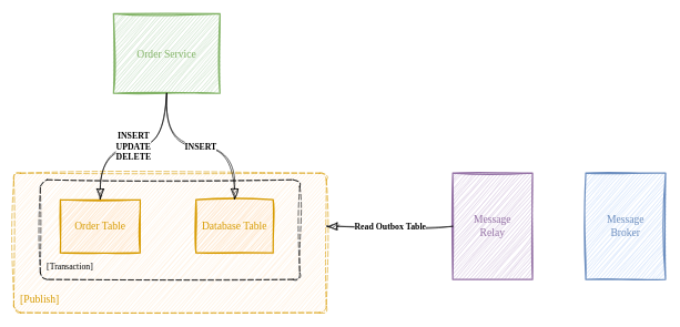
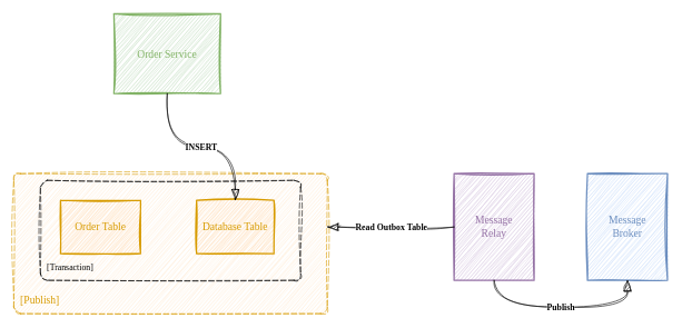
- <mxCell id="9" value="&lt;div style=&quot;text-align: left; font-size: 13px;&quot;&gt;&lt;div style=&quot;text-align: center; font-size: 13px;&quot;&gt;&lt;b style=&quot;font-size: 13px;&quot;&gt;INSERT&#10;UPDATE&#10;DELETE&lt;/b&gt;&lt;/div&gt;&lt;/div&gt;" style="endArrow=blockThin;html=1;fontSize=13;fontColor=#000000;strokeWidth=1;endFill=1;strokeColor=#000000;elbow=vertical;metaEdit=1;endSize=14;startSize=14;jumpStyle=arc;jumpSize=16;rounded=0;edgeStyle=orthogonalEdgeStyle;sketch=1;hachureGap=4;jiggle=2;curveFitting=1;fontFamily=Architects Daughter;fontSource=https%3A%2F%2Ffonts.googleapis.com%2Fcss%3Ffamily%3DArchitects%2BDaughter;exitX=0.5;exitY=1;exitDx=0;exitDy=0;entryX=0.5;entryY=0;entryDx=0;entryDy=0;curved=1;" parent="1" source="3" target="8" edge="1"><mxGeometry width="240" relative="1" as="geometry"><mxPoint x="290" y="500" as="sourcePoint" /><mxPoint x="530" y="500" as="targetPoint" /><mxPoint as="offset" /></mxGeometry></mxCell>
+ <mxCell id="6" value="&lt;div style=&quot;text-align: left; font-size: 13px;&quot;&gt;&lt;div style=&quot;text-align: center; font-size: 13px;&quot;&gt;&lt;b style=&quot;font-size: 13px;&quot;&gt;Publish&lt;/b&gt;&lt;/div&gt;&lt;/div&gt;" style="endArrow=blockThin;html=1;fontSize=13;fontColor=#000000;strokeWidth=1;endFill=1;strokeColor=#000000;elbow=vertical;metaEdit=1;endSize=14;startSize=14;jumpStyle=arc;jumpSize=16;rounded=0;edgeStyle=orthogonalEdgeStyle;sketch=1;hachureGap=4;jiggle=2;curveFitting=1;fontFamily=Architects Daughter;fontSource=https%3A%2F%2Ffonts.googleapis.com%2Fcss%3Ffamily%3DArchitects%2BDaughter;exitX=0.5;exitY=1;exitDx=0;exitDy=0;entryX=0.5;entryY=1;entryDx=0;entryDy=0;curved=1;" parent="1" source="4" target="5" edge="1"><mxGeometry width="240" relative="1" as="geometry"><mxPoint x="860" y="580" as="sourcePoint" /><mxPoint x="860" y="580" as="targetPoint" /><Array as="points"><mxPoint x="740" y="460" /><mxPoint x="940" y="460" /></Array></mxGeometry></mxCell>
